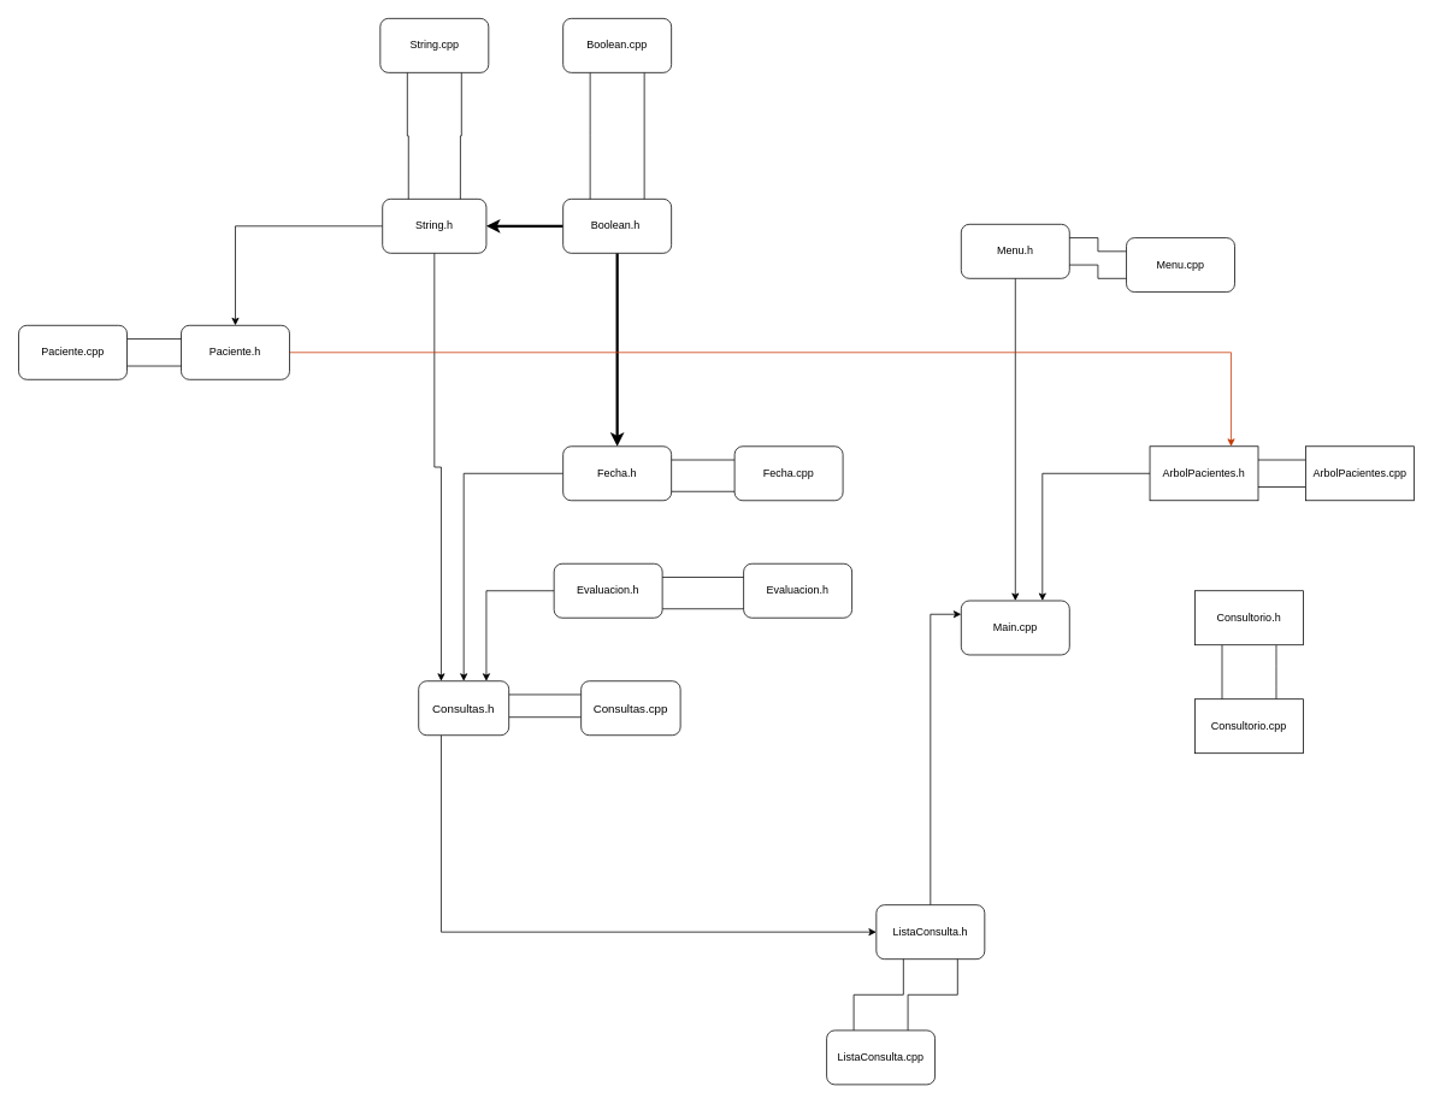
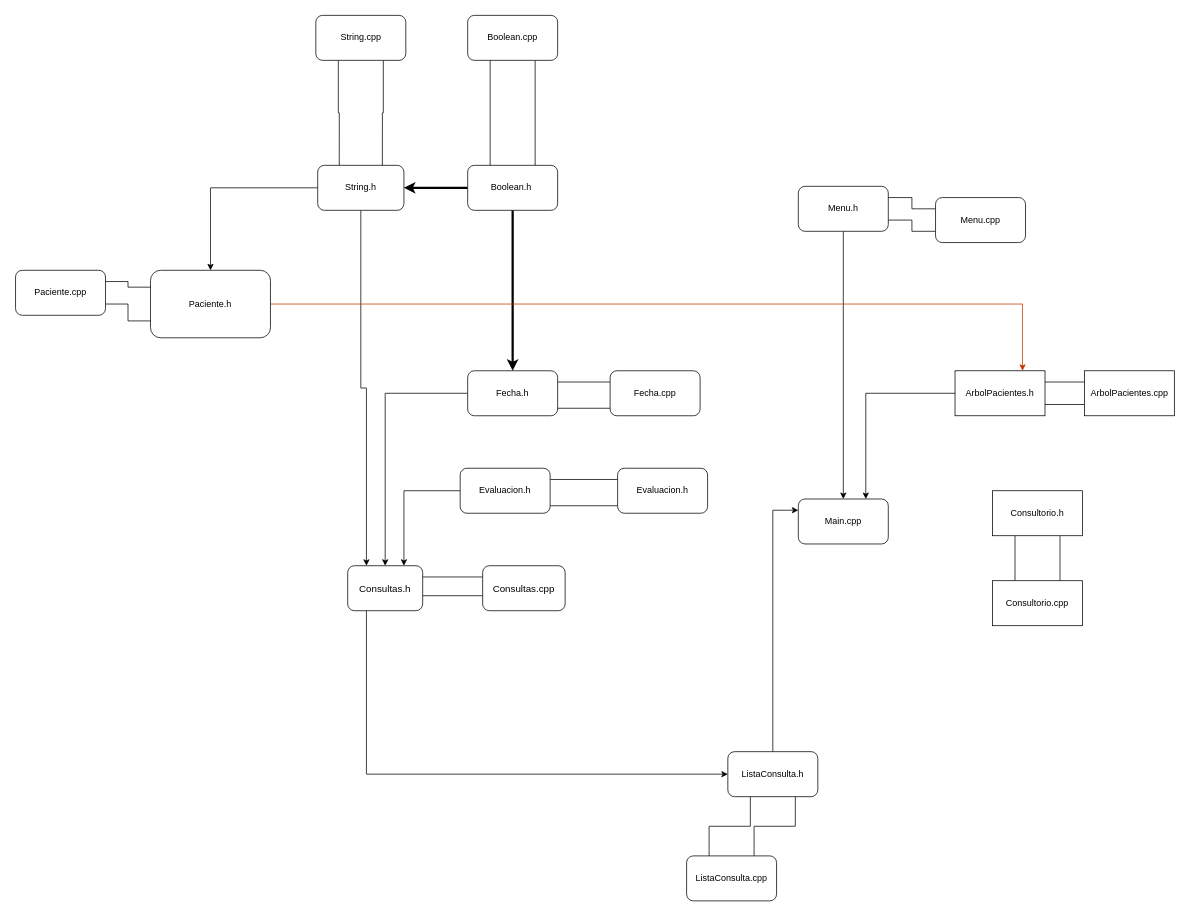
- <mxCell id="50" value="Paciente.h" style="rounded=1;whiteSpace=wrap;html=1;" vertex="1" parent="1"><mxGeometry x="200" y="360" width="120" height="60" as="geometry" /></mxCell>
+ <mxCell id="50" value="Paciente.h" style="rounded=1;whiteSpace=wrap;html=1;" vertex="1" parent="1"><mxGeometry x="200" y="360" width="160" height="90" as="geometry" /></mxCell>
